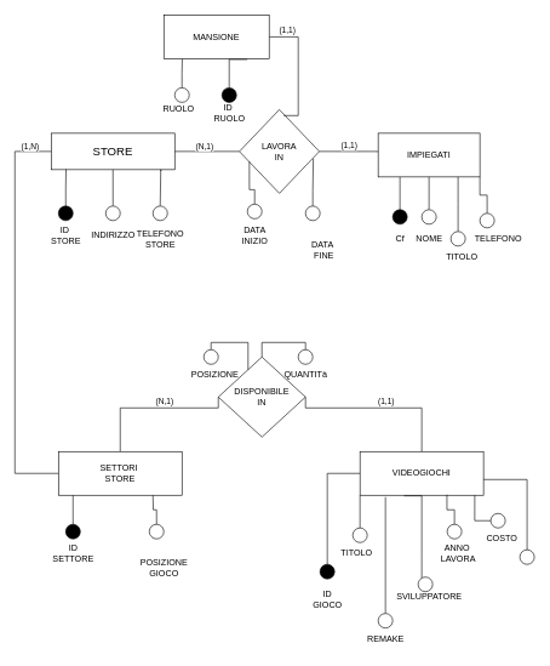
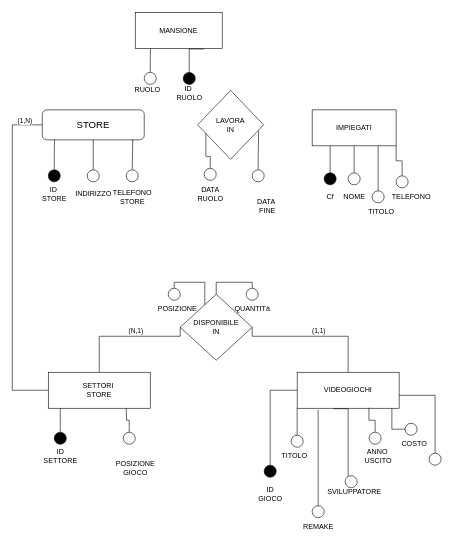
- <mxCell id="31" style="edgeStyle=orthogonalEdgeStyle;rounded=0;orthogonalLoop=1;jettySize=auto;html=1;entryX=0.555;entryY=0.071;entryDx=0;entryDy=0;entryPerimeter=0;endArrow=none;endFill=0;" edge="1" parent="1" source="33" target="17"><mxGeometry relative="1" as="geometry"><Array as="points"><mxPoint x="410" y="50" /><mxPoint x="410" y="158" /></Array></mxGeometry></mxCell>
- <mxCell id="32" value="(1,1)" style="edgeLabel;html=1;align=center;verticalAlign=middle;resizable=0;points=[];" vertex="1" connectable="0" parent="31"><mxGeometry x="-0.577" y="-2" relative="1" as="geometry"><mxPoint x="-12" y="-12" as="offset" /></mxGeometry></mxCell>
- <mxCell id="4" value="&lt;font size=&quot;3&quot;&gt;STORE&lt;/font&gt;" style="rounded=0;whiteSpace=wrap;html=1;labelBackgroundColor=none;" parent="1" vertex="1"><mxGeometry x="70" y="182.5" width="170" height="50" as="geometry" /></mxCell>
+ <mxCell id="4" value="&lt;font size=&quot;3&quot;&gt;STORE&lt;/font&gt;" style="whiteSpace=wrap;html=1;labelBackgroundColor=none;rounded=1;" parent="1" vertex="1"><mxGeometry x="70" y="182.5" width="170" height="50" as="geometry" /></mxCell>
- <mxCell id="2" style="edgeStyle=orthogonalEdgeStyle;rounded=0;orthogonalLoop=1;jettySize=auto;html=1;entryX=0;entryY=0.5;entryDx=0;entryDy=0;endArrow=none;endFill=0;" parent="1" source="4" target="17" edge="1"><mxGeometry relative="1" as="geometry"><Array as="points"><mxPoint x="260" y="208" /><mxPoint x="260" y="208" /></Array></mxGeometry></mxCell>
- <mxCell id="3" value="(N,1)" style="edgeLabel;html=1;align=center;verticalAlign=middle;resizable=0;points=[];" vertex="1" connectable="0" parent="2"><mxGeometry x="-0.267" y="3" relative="1" as="geometry"><mxPoint x="7" y="-4" as="offset" /></mxGeometry></mxCell>
- <mxCell id="15" style="edgeStyle=orthogonalEdgeStyle;rounded=0;orthogonalLoop=1;jettySize=auto;html=1;exitX=1;exitY=0.5;exitDx=0;exitDy=0;entryX=0.083;entryY=0.417;entryDx=0;entryDy=0;entryPerimeter=0;endArrow=none;endFill=0;" parent="1" source="17" target="19" edge="1"><mxGeometry relative="1" as="geometry" /></mxCell>
- <mxCell id="16" value="(1,1)" style="edgeLabel;html=1;align=center;verticalAlign=middle;resizable=0;points=[];" vertex="1" connectable="0" parent="15"><mxGeometry x="-0.21" relative="1" as="geometry"><mxPoint x="4" y="-8" as="offset" /></mxGeometry></mxCell>
- <mxCell id="85" value="DATA &lt;br&gt;INIZIO" style="text;html=1;align=center;verticalAlign=middle;resizable=0;points=[];autosize=1;strokeColor=none;fillColor=none;" vertex="1" parent="1"><mxGeometry x="320" y="302.5" width="60" height="40" as="geometry" /></mxCell>
+ <mxCell id="85" value="DATA &lt;br&gt;RUOLO" style="text;html=1;align=center;verticalAlign=middle;resizable=0;points=[];autosize=1;strokeColor=none;fillColor=none;" vertex="1" parent="1"><mxGeometry x="320" y="302.5" width="60" height="40" as="geometry" /></mxCell>
- <mxCell id="51" value="ANNO&amp;nbsp;&lt;br&gt;LAVORA" style="text;html=1;align=center;verticalAlign=middle;resizable=0;points=[];autosize=1;strokeColor=none;fillColor=none;" parent="1" vertex="1"><mxGeometry x="595" y="740" width="70" height="40" as="geometry" /></mxCell>
+ <mxCell id="51" value="ANNO&amp;nbsp;&lt;br&gt;USCITO" style="text;html=1;align=center;verticalAlign=middle;resizable=0;points=[];autosize=1;strokeColor=none;fillColor=none;" parent="1" vertex="1"><mxGeometry x="595" y="740" width="70" height="40" as="geometry" /></mxCell>
